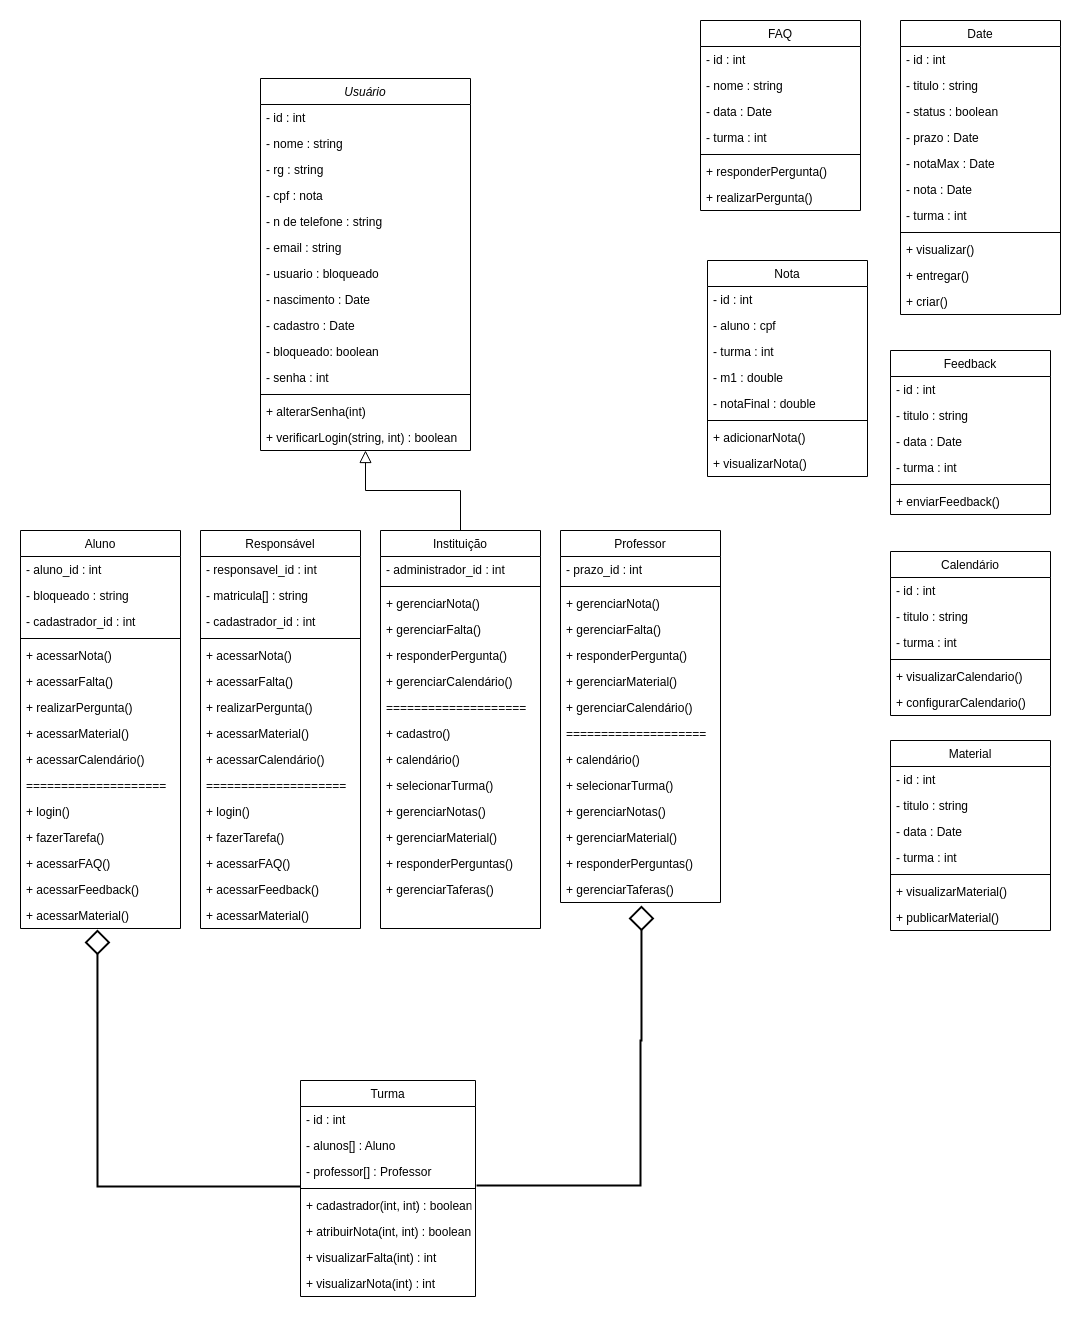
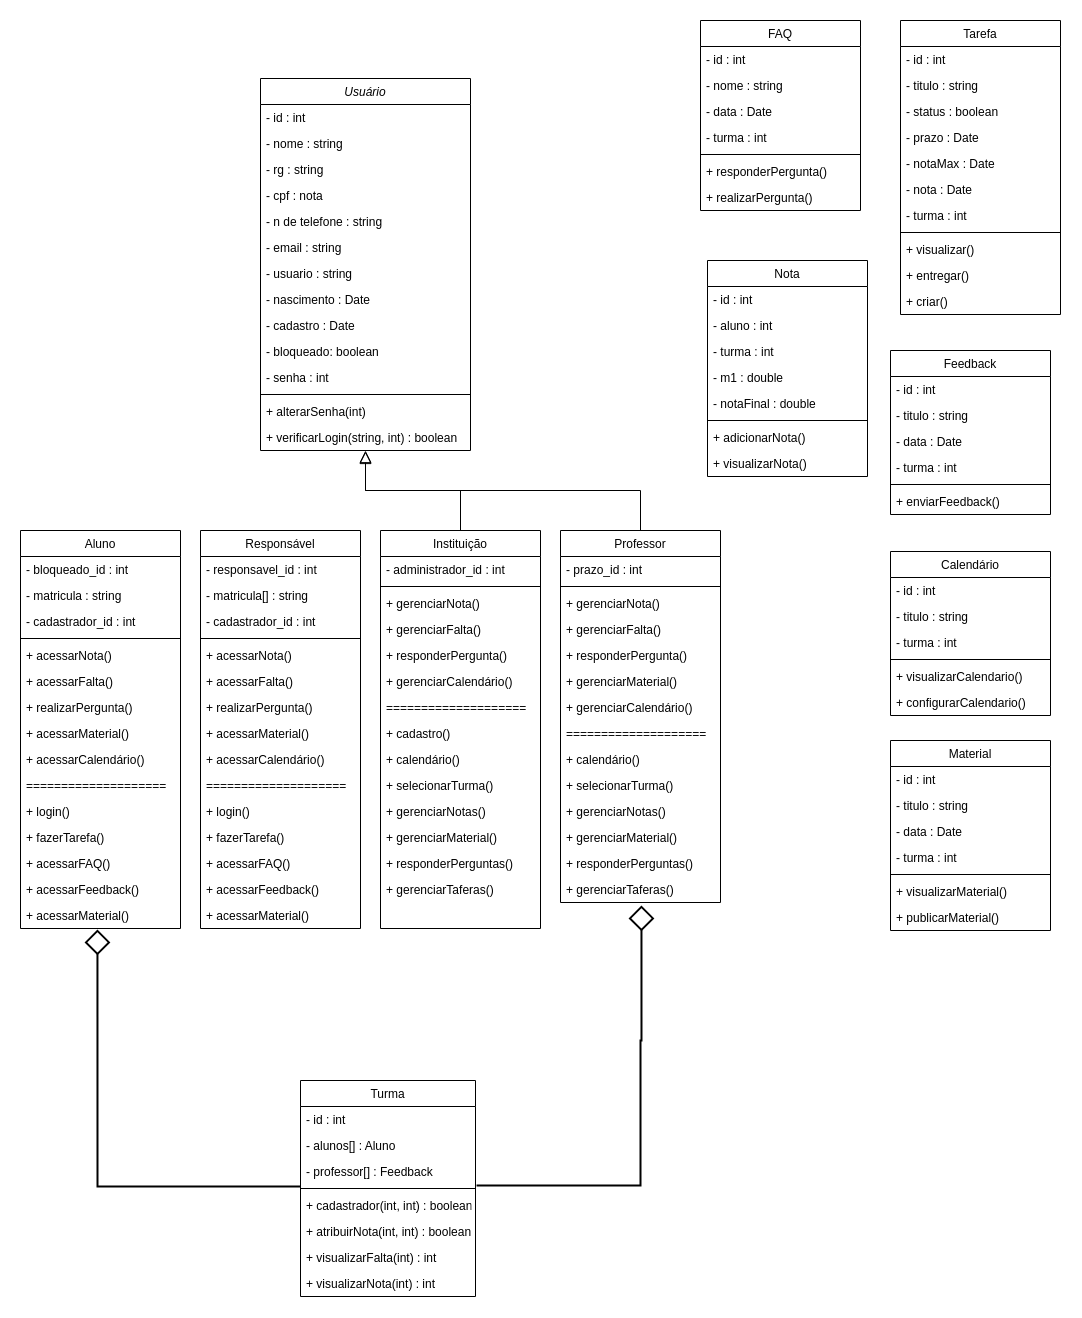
- <mxCell id="92" value="Date" style="swimlane;fontStyle=0;align=center;verticalAlign=top;childLayout=stackLayout;horizontal=1;startSize=26;horizontalStack=0;resizeParent=1;resizeLast=0;collapsible=1;marginBottom=0;rounded=0;shadow=0;strokeWidth=1;" parent="1" vertex="1"><mxGeometry x="900" y="20" width="160" height="294" as="geometry"><mxRectangle x="340" y="380" width="170" height="26" as="alternateBounds" /></mxGeometry></mxCell>
+ <mxCell id="92" value="Tarefa" style="swimlane;fontStyle=0;align=center;verticalAlign=top;childLayout=stackLayout;horizontal=1;startSize=26;horizontalStack=0;resizeParent=1;resizeLast=0;collapsible=1;marginBottom=0;rounded=0;shadow=0;strokeWidth=1;" parent="1" vertex="1"><mxGeometry x="900" y="20" width="160" height="294" as="geometry"><mxRectangle x="340" y="380" width="170" height="26" as="alternateBounds" /></mxGeometry></mxCell>
- <mxCell id="9" value="- usuario : bloqueado" style="text;align=left;verticalAlign=top;spacingLeft=4;spacingRight=4;overflow=hidden;rotatable=0;points=[[0,0.5],[1,0.5]];portConstraint=eastwest;rounded=0;shadow=0;html=0;" parent="2" vertex="1"><mxGeometry y="182" width="210" height="26" as="geometry" /></mxCell>
+ <mxCell id="9" value="- usuario : string" style="text;align=left;verticalAlign=top;spacingLeft=4;spacingRight=4;overflow=hidden;rotatable=0;points=[[0,0.5],[1,0.5]];portConstraint=eastwest;rounded=0;shadow=0;html=0;" parent="2" vertex="1"><mxGeometry y="182" width="210" height="26" as="geometry" /></mxCell>
- <mxCell id="114" value="- aluno : cpf" style="text;align=left;verticalAlign=top;spacingLeft=4;spacingRight=4;overflow=hidden;rotatable=0;points=[[0,0.5],[1,0.5]];portConstraint=eastwest;" parent="112" vertex="1"><mxGeometry y="52" width="160" height="26" as="geometry" /></mxCell>
+ <mxCell id="114" value="- aluno : int" style="text;align=left;verticalAlign=top;spacingLeft=4;spacingRight=4;overflow=hidden;rotatable=0;points=[[0,0.5],[1,0.5]];portConstraint=eastwest;" parent="112" vertex="1"><mxGeometry y="52" width="160" height="26" as="geometry" /></mxCell>
+ <mxCell id="80" value="" style="endArrow=block;endSize=10;endFill=0;shadow=0;strokeWidth=1;rounded=0;edgeStyle=elbowEdgeStyle;elbow=vertical;exitX=0.5;exitY=0;exitDx=0;exitDy=0;entryX=0.5;entryY=1.038;entryDx=0;entryDy=0;entryPerimeter=0;" parent="1" source="65" target="16" edge="1"><mxGeometry width="160" relative="1" as="geometry"><mxPoint x="755" y="410" as="sourcePoint" /><mxPoint x="550" y="470" as="targetPoint" /><Array as="points"><mxPoint x="530" y="490" /><mxPoint x="630" y="470" /></Array></mxGeometry></mxCell>
- <mxCell id="18" value="- aluno_id : int" style="text;align=left;verticalAlign=top;spacingLeft=4;spacingRight=4;overflow=hidden;rotatable=0;points=[[0,0.5],[1,0.5]];portConstraint=eastwest;" vertex="1" parent="17"><mxGeometry y="26" width="160" height="26" as="geometry" /></mxCell>
+ <mxCell id="18" value="- bloqueado_id : int" style="text;align=left;verticalAlign=top;spacingLeft=4;spacingRight=4;overflow=hidden;rotatable=0;points=[[0,0.5],[1,0.5]];portConstraint=eastwest;" vertex="1" parent="17"><mxGeometry y="26" width="160" height="26" as="geometry" /></mxCell>
- <mxCell id="19" value="- bloqueado : string" style="text;align=left;verticalAlign=top;spacingLeft=4;spacingRight=4;overflow=hidden;rotatable=0;points=[[0,0.5],[1,0.5]];portConstraint=eastwest;" vertex="1" parent="17"><mxGeometry y="52" width="160" height="26" as="geometry" /></mxCell>
+ <mxCell id="19" value="- matricula : string" style="text;align=left;verticalAlign=top;spacingLeft=4;spacingRight=4;overflow=hidden;rotatable=0;points=[[0,0.5],[1,0.5]];portConstraint=eastwest;" vertex="1" parent="17"><mxGeometry y="52" width="160" height="26" as="geometry" /></mxCell>
- <mxCell id="85" value="- professor[] : Professor" style="text;align=left;verticalAlign=top;spacingLeft=4;spacingRight=4;overflow=hidden;rotatable=0;points=[[0,0.5],[1,0.5]];portConstraint=eastwest;" parent="82" vertex="1"><mxGeometry y="78" width="175" height="26" as="geometry" /></mxCell>
+ <mxCell id="85" value="- professor[] : Feedback" style="text;align=left;verticalAlign=top;spacingLeft=4;spacingRight=4;overflow=hidden;rotatable=0;points=[[0,0.5],[1,0.5]];portConstraint=eastwest;" parent="82" vertex="1"><mxGeometry y="78" width="175" height="26" as="geometry" /></mxCell>
